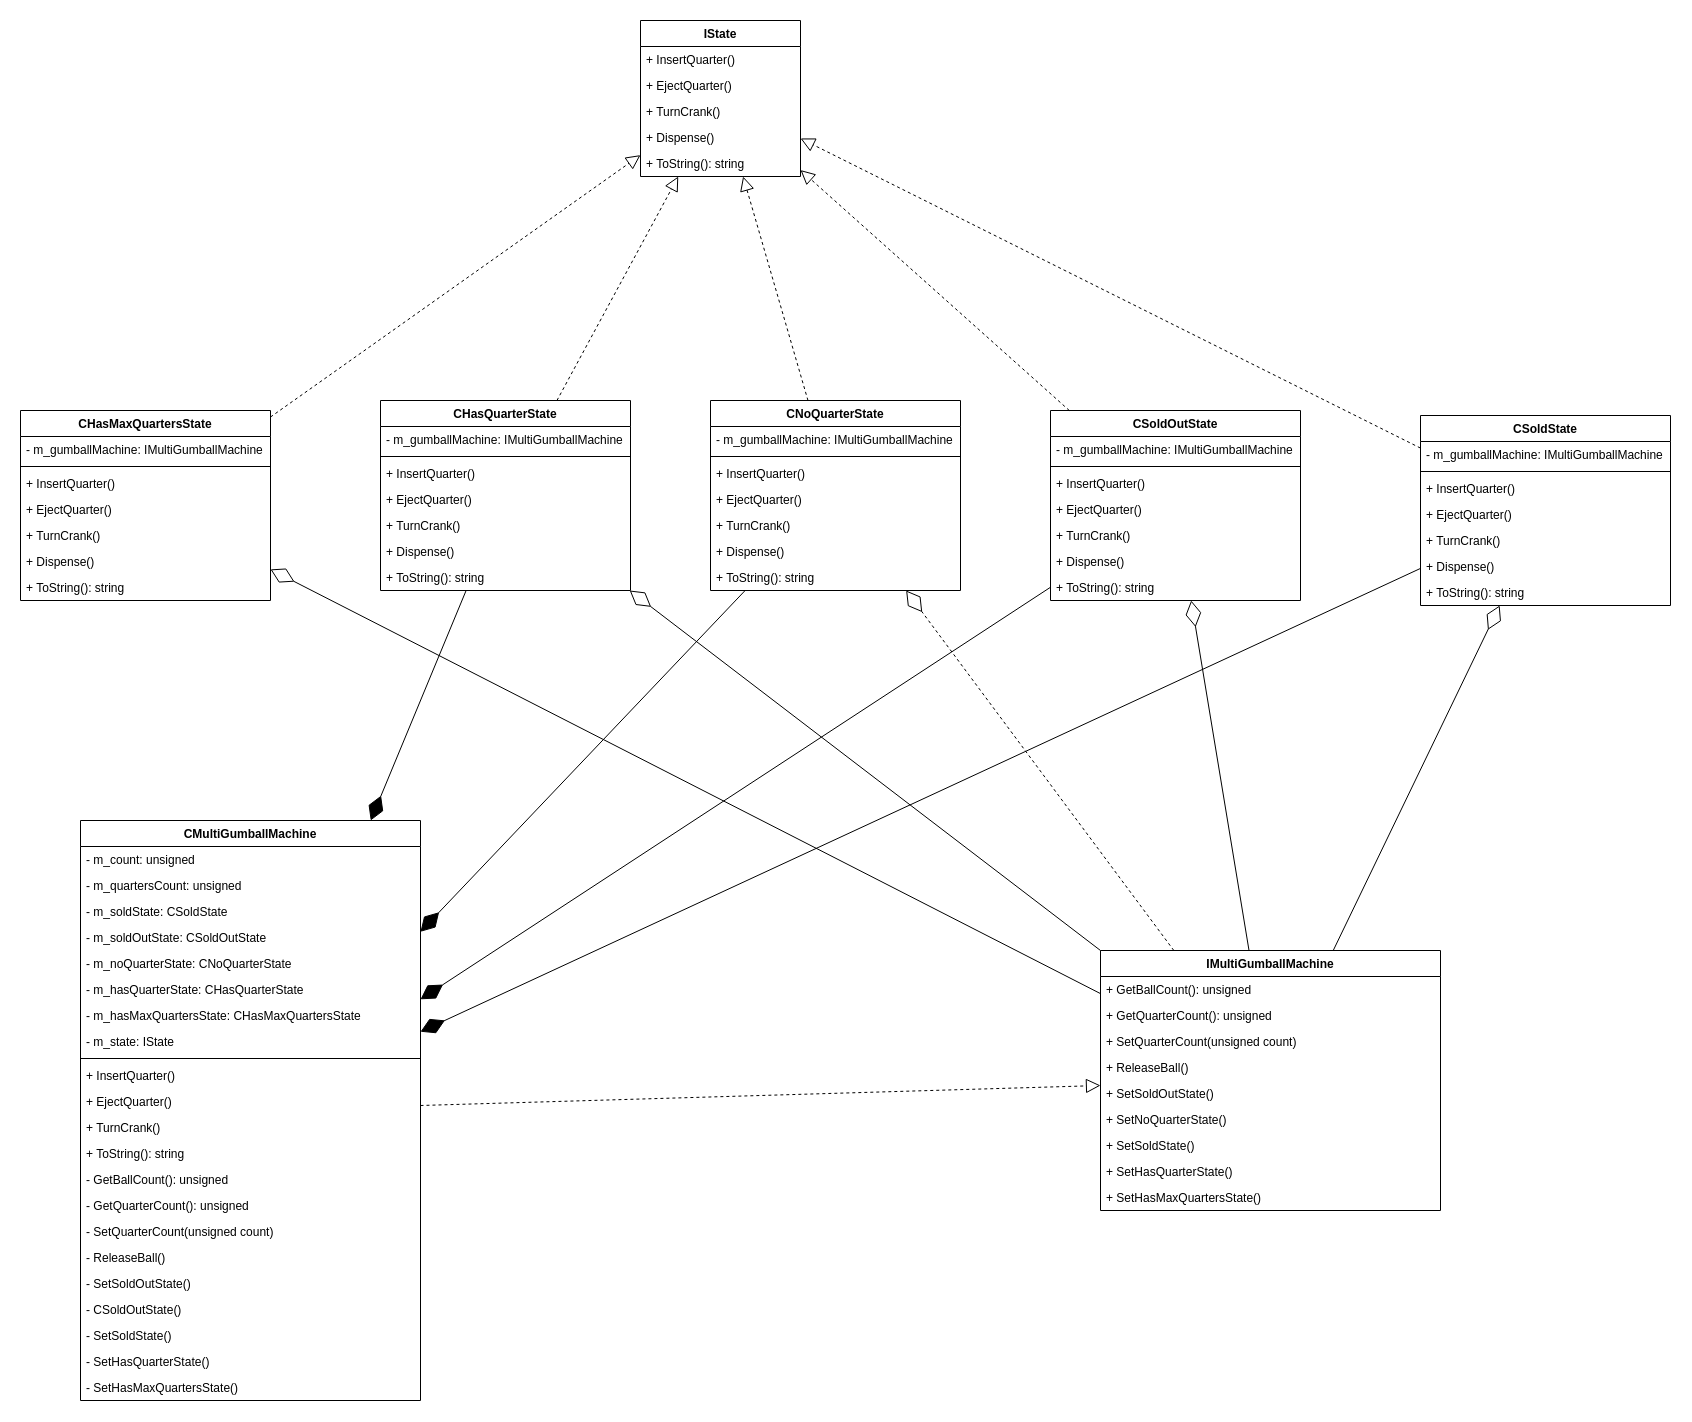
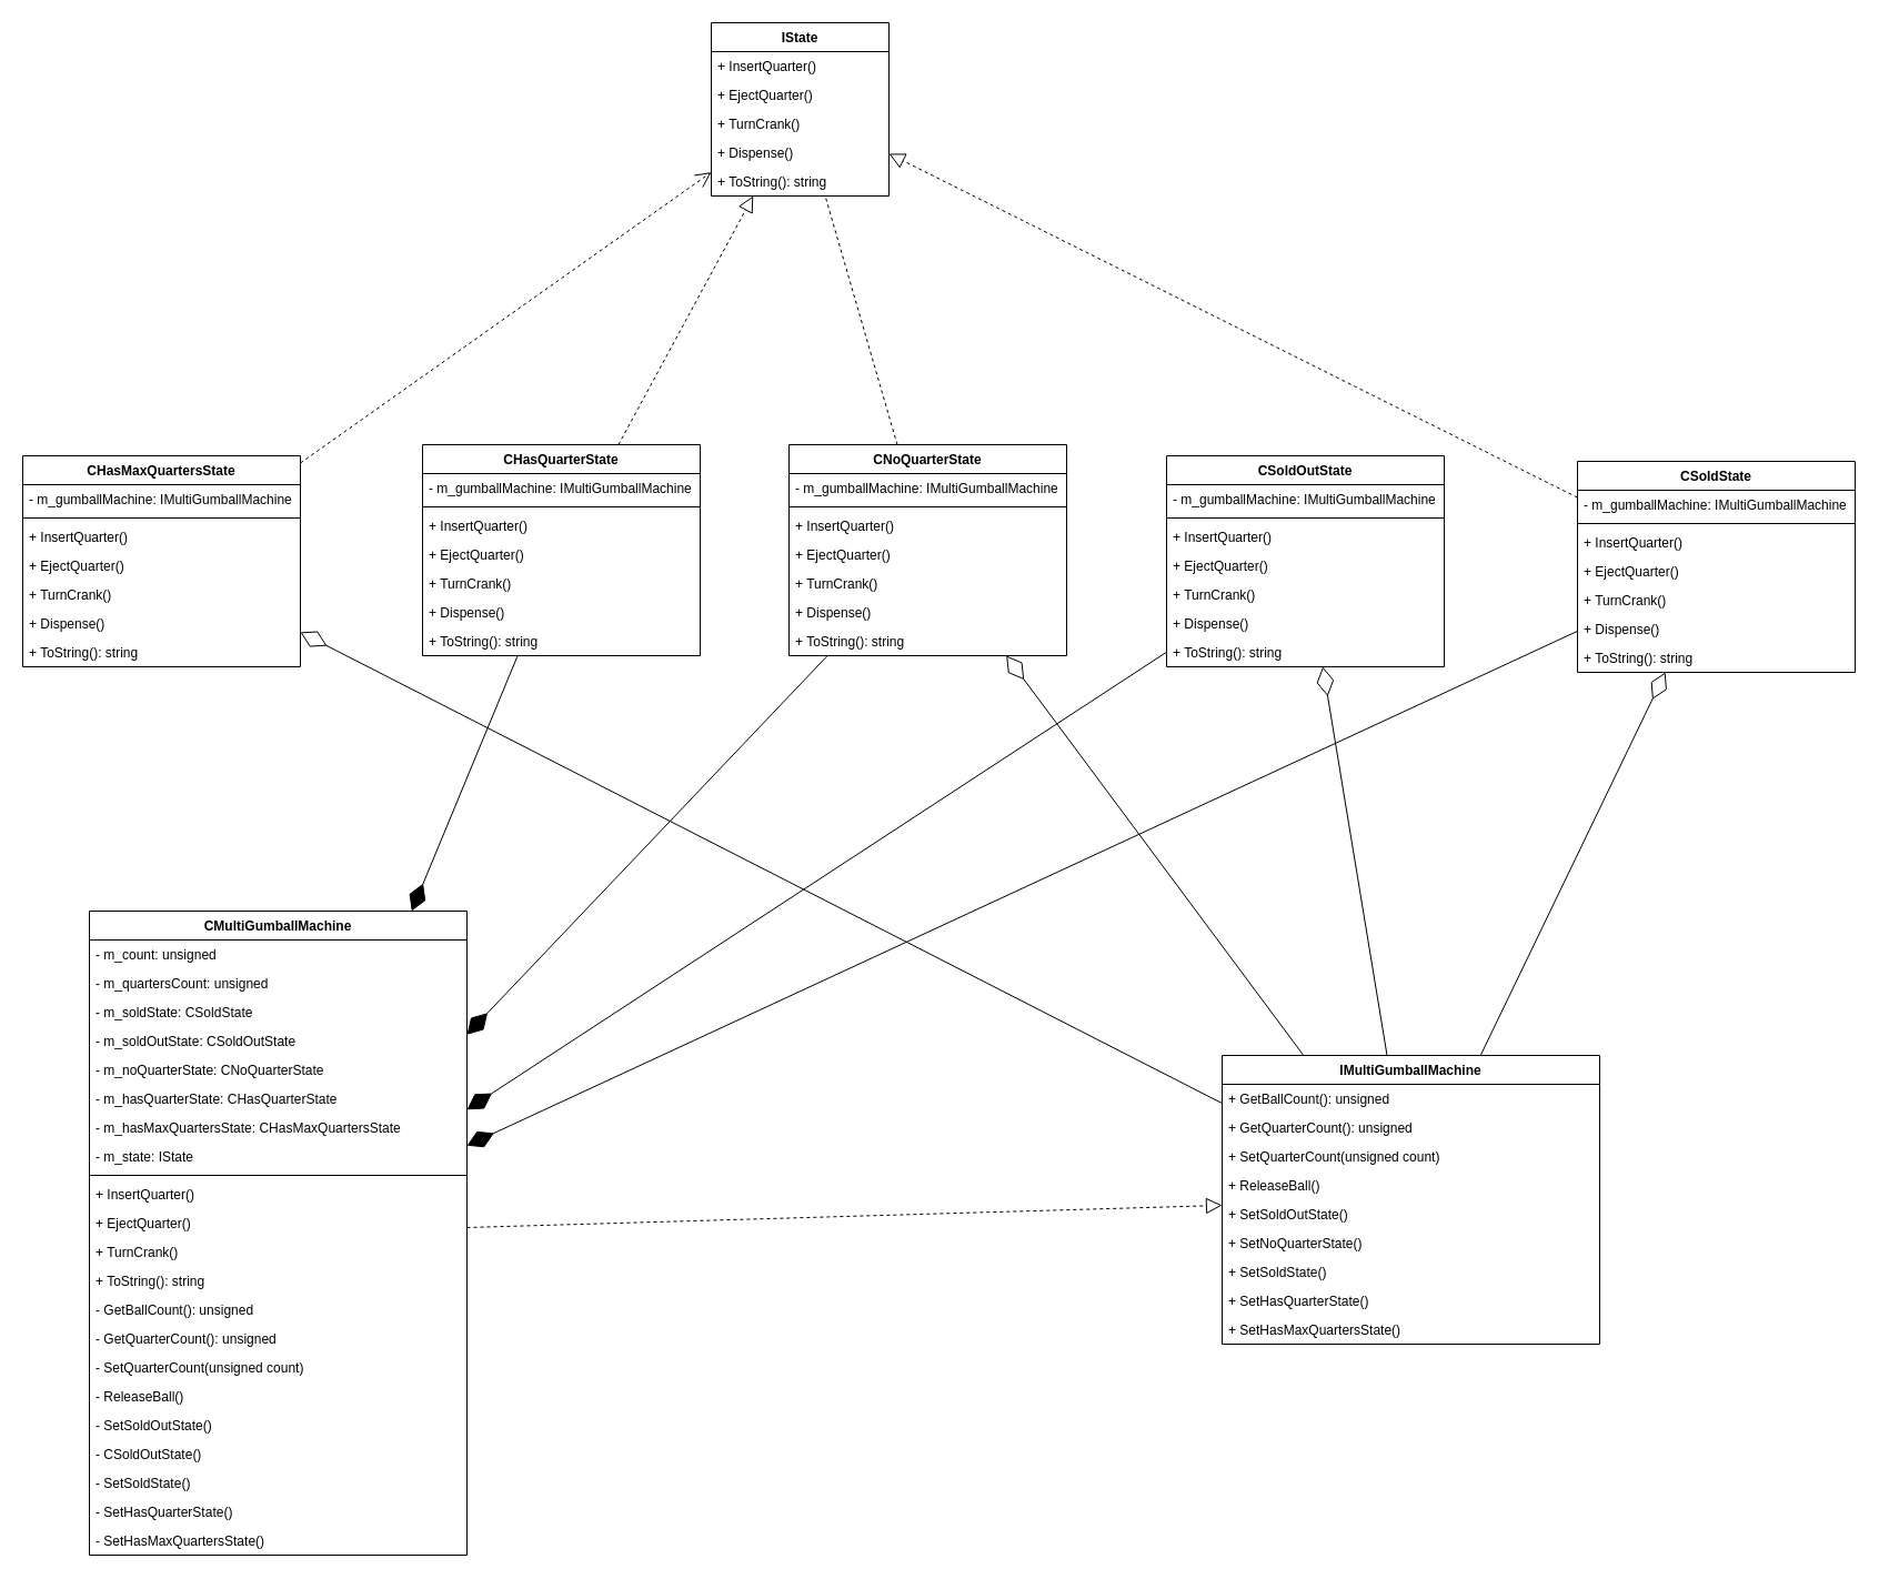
- <mxCell id="82" value="" style="endArrow=block;dashed=1;endFill=0;endSize=12;html=1;rounded=0;" edge="1" parent="1" source="2" target="75"><mxGeometry width="160" relative="1" as="geometry"><mxPoint x="40" y="210" as="sourcePoint" /><mxPoint x="200" y="210" as="targetPoint" /></mxGeometry></mxCell>
+ <mxCell id="82" value="" style="endArrow=open;dashed=1;endFill=0;endSize=12;html=1;rounded=0;" edge="1" parent="1" source="2" target="75"><mxGeometry width="160" relative="1" as="geometry"><mxPoint x="40" y="210" as="sourcePoint" /><mxPoint x="200" y="210" as="targetPoint" /></mxGeometry></mxCell>
- <mxCell id="84" value="" style="endArrow=block;dashed=1;endFill=0;endSize=12;html=1;rounded=0;" edge="1" parent="1" source="41" target="75"><mxGeometry width="160" relative="1" as="geometry"><mxPoint x="40" y="210" as="sourcePoint" /><mxPoint x="200" y="210" as="targetPoint" /></mxGeometry></mxCell>
+ <mxCell id="84" value="" style="endArrow=none;dashed=1;endFill=0;endSize=12;html=1;rounded=0;" edge="1" parent="1" source="41" target="75"><mxGeometry width="160" relative="1" as="geometry"><mxPoint x="40" y="210" as="sourcePoint" /><mxPoint x="200" y="210" as="targetPoint" /></mxGeometry></mxCell>
- <mxCell id="85" value="" style="endArrow=block;dashed=1;endFill=0;endSize=12;html=1;rounded=0;" edge="1" parent="1" source="49" target="75"><mxGeometry width="160" relative="1" as="geometry"><mxPoint x="670" y="210" as="sourcePoint" /><mxPoint x="830" y="210" as="targetPoint" /></mxGeometry></mxCell>
- <mxCell id="94" value="" style="endArrow=diamondThin;endFill=0;endSize=24;html=1;rounded=0;" edge="1" parent="1" source="65" target="10"><mxGeometry width="160" relative="1" as="geometry"><mxPoint x="690" y="960" as="sourcePoint" /><mxPoint x="850" y="960" as="targetPoint" /></mxGeometry></mxCell>
- <mxCell id="88" value="" style="endArrow=diamondThin;endFill=0;endSize=24;html=1;rounded=0;dashed=1;" edge="1" parent="1" source="65" target="41"><mxGeometry width="160" relative="1" as="geometry"><mxPoint x="580" y="800" as="sourcePoint" /><mxPoint x="740" y="800" as="targetPoint" /></mxGeometry></mxCell>
+ <mxCell id="88" value="" style="endArrow=diamondThin;endFill=0;endSize=24;html=1;rounded=0;" edge="1" parent="1" source="65" target="41"><mxGeometry width="160" relative="1" as="geometry"><mxPoint x="580" y="800" as="sourcePoint" /><mxPoint x="740" y="800" as="targetPoint" /></mxGeometry></mxCell>
